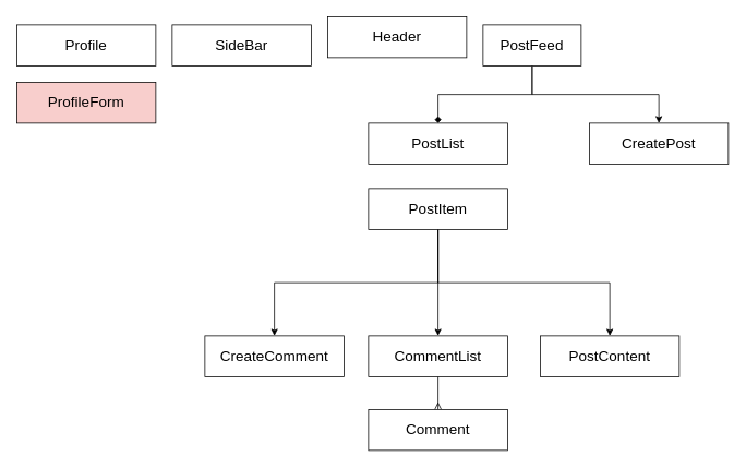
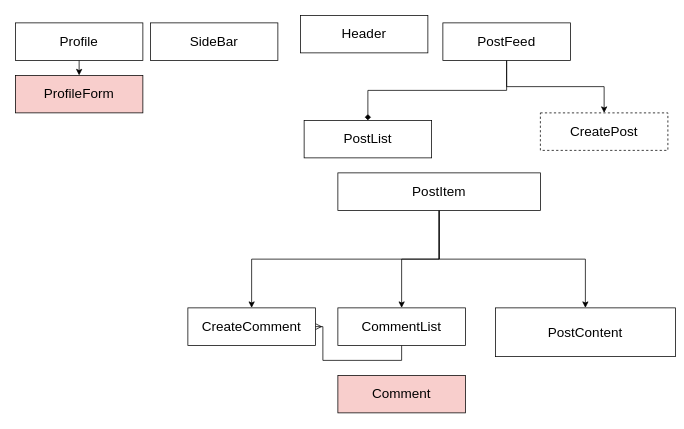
- <mxCell id="16" value="&lt;font style=&quot;font-size: 18px;&quot;&gt;SideBar&lt;/font&gt;" style="rounded=0;whiteSpace=wrap;html=1;" vertex="1" parent="1"><mxGeometry x="210" y="30" width="170" height="50" as="geometry" /></mxCell>
+ <mxCell id="16" value="&lt;font style=&quot;font-size: 18px;&quot;&gt;SideBar&lt;/font&gt;" style="rounded=0;whiteSpace=wrap;html=1;" vertex="1" parent="1"><mxGeometry x="200" y="30" width="170" height="50" as="geometry" /></mxCell>
- <mxCell id="19" value="&lt;font style=&quot;font-size: 18px;&quot;&gt;PostFeed&lt;/font&gt;" style="rounded=0;whiteSpace=wrap;html=1;" vertex="1" parent="1"><mxGeometry x="590" y="30" width="120" height="50" as="geometry" /></mxCell>
+ <mxCell id="19" value="&lt;font style=&quot;font-size: 18px;&quot;&gt;PostFeed&lt;/font&gt;" style="rounded=0;whiteSpace=wrap;html=1;" vertex="1" parent="1"><mxGeometry x="590" y="30" width="170" height="50" as="geometry" /></mxCell>
+ <mxCell id="13" style="edgeStyle=orthogonalEdgeStyle;rounded=0;orthogonalLoop=1;jettySize=auto;html=1;exitX=0.5;exitY=1;exitDx=0;exitDy=0;entryX=0.5;entryY=0;entryDx=0;entryDy=0;" edge="1" parent="1" source="14" target="15"><mxGeometry relative="1" as="geometry" /></mxCell>
- <mxCell id="20" value="&lt;font style=&quot;font-size: 18px;&quot;&gt;PostList&lt;/font&gt;" style="rounded=0;whiteSpace=wrap;html=1;" vertex="1" parent="1"><mxGeometry x="450" y="150" width="170" height="50" as="geometry" /></mxCell>
+ <mxCell id="20" value="&lt;font style=&quot;font-size: 18px;&quot;&gt;PostList&lt;/font&gt;" style="rounded=0;whiteSpace=wrap;html=1;" vertex="1" parent="1"><mxGeometry x="405" y="160" width="170" height="50" as="geometry" /></mxCell>
- <mxCell id="11" value="&lt;font style=&quot;font-size: 18px;&quot;&gt;CreatePost&lt;/font&gt;" style="rounded=0;whiteSpace=wrap;html=1;" vertex="1" parent="1"><mxGeometry x="720" y="150" width="170" height="50" as="geometry" /></mxCell>
+ <mxCell id="11" value="&lt;font style=&quot;font-size: 18px;&quot;&gt;CreatePost&lt;/font&gt;" style="rounded=0;whiteSpace=wrap;html=1;dashed=1;" vertex="1" parent="1"><mxGeometry x="720" y="150" width="170" height="50" as="geometry" /></mxCell>
- <mxCell id="6" value="&lt;font style=&quot;font-size: 18px;&quot;&gt;PostItem&lt;/font&gt;" style="rounded=0;whiteSpace=wrap;html=1;" vertex="1" parent="1"><mxGeometry x="450" y="230" width="170" height="50" as="geometry" /></mxCell>
+ <mxCell id="6" value="&lt;font style=&quot;font-size: 18px;&quot;&gt;PostItem&lt;/font&gt;" style="rounded=0;whiteSpace=wrap;html=1;" vertex="1" parent="1"><mxGeometry x="450" y="230" width="270" height="50" as="geometry" /></mxCell>
- <mxCell id="7" value="&lt;font style=&quot;font-size: 18px;&quot;&gt;PostContent&lt;/font&gt;" style="rounded=0;whiteSpace=wrap;html=1;" vertex="1" parent="1"><mxGeometry x="660" y="410" width="170" height="50" as="geometry" /></mxCell>
+ <mxCell id="7" value="&lt;font style=&quot;font-size: 18px;&quot;&gt;PostContent&lt;/font&gt;" style="rounded=0;whiteSpace=wrap;html=1;" vertex="1" parent="1"><mxGeometry x="660" y="410" width="240" height="65" as="geometry" /></mxCell>
- <mxCell id="8" style="edgeStyle=orthogonalEdgeStyle;rounded=0;orthogonalLoop=1;jettySize=auto;html=1;exitX=0.5;exitY=1;exitDx=0;exitDy=0;entryX=0.5;entryY=0;entryDx=0;entryDy=0;endArrow=ERmany;endFill=0;" edge="1" parent="1" source="9" target="10"><mxGeometry relative="1" as="geometry" /></mxCell>
+ <mxCell id="8" style="edgeStyle=orthogonalEdgeStyle;rounded=0;orthogonalLoop=1;jettySize=auto;html=1;exitX=0.5;exitY=1;exitDx=0;exitDy=0;endArrow=ERmany;endFill=0;" edge="1" parent="1" source="9" target="12"><mxGeometry relative="1" as="geometry" /></mxCell>
- <mxCell id="10" value="&lt;font style=&quot;font-size: 18px;&quot;&gt;Comment&lt;/font&gt;" style="rounded=0;whiteSpace=wrap;html=1;" vertex="1" parent="1"><mxGeometry x="450" y="500" width="170" height="50" as="geometry" /></mxCell>
+ <mxCell id="10" value="&lt;font style=&quot;font-size: 18px;&quot;&gt;Comment&lt;/font&gt;" style="rounded=0;whiteSpace=wrap;html=1;fillColor=#f8cecc;" vertex="1" parent="1"><mxGeometry x="450" y="500" width="170" height="50" as="geometry" /></mxCell>
